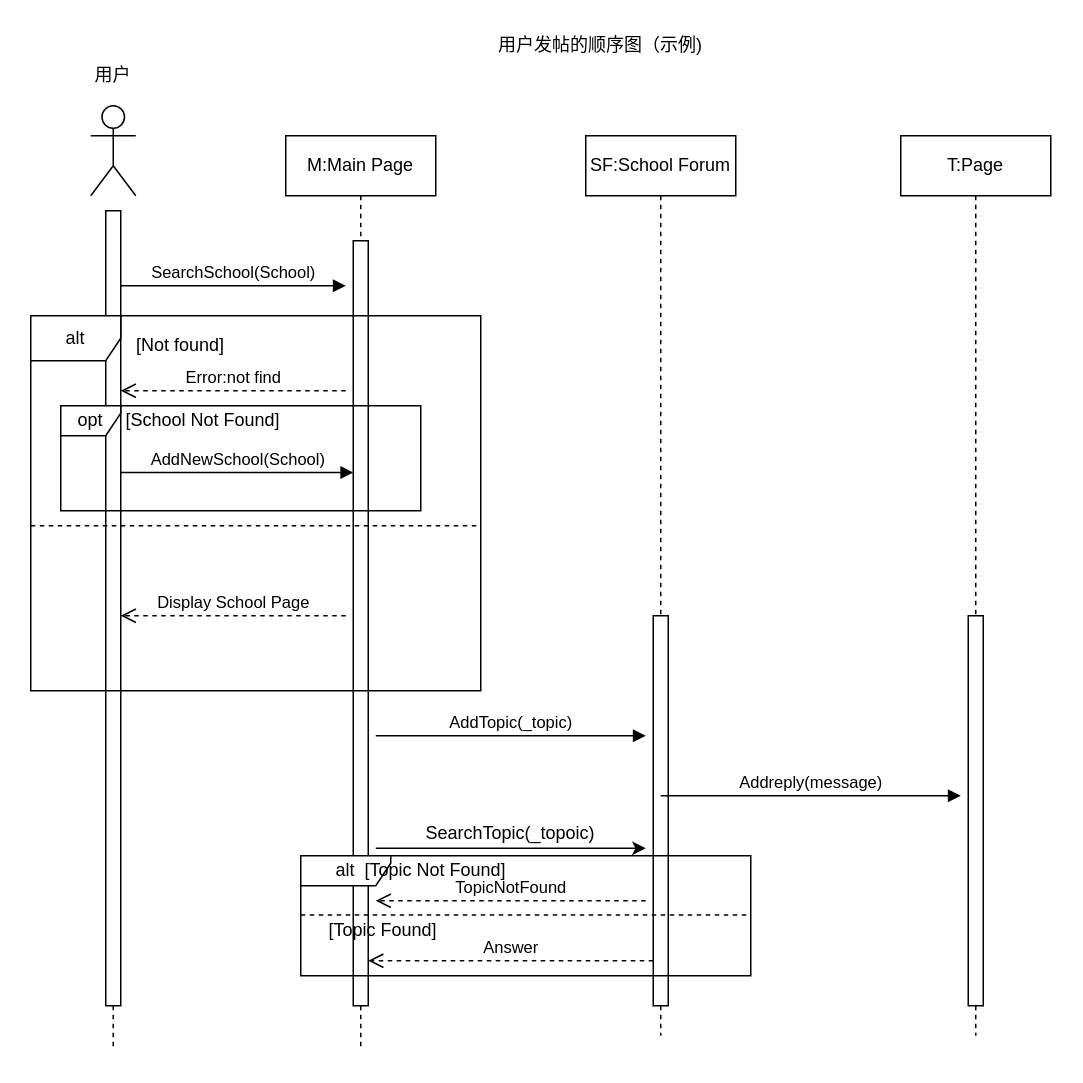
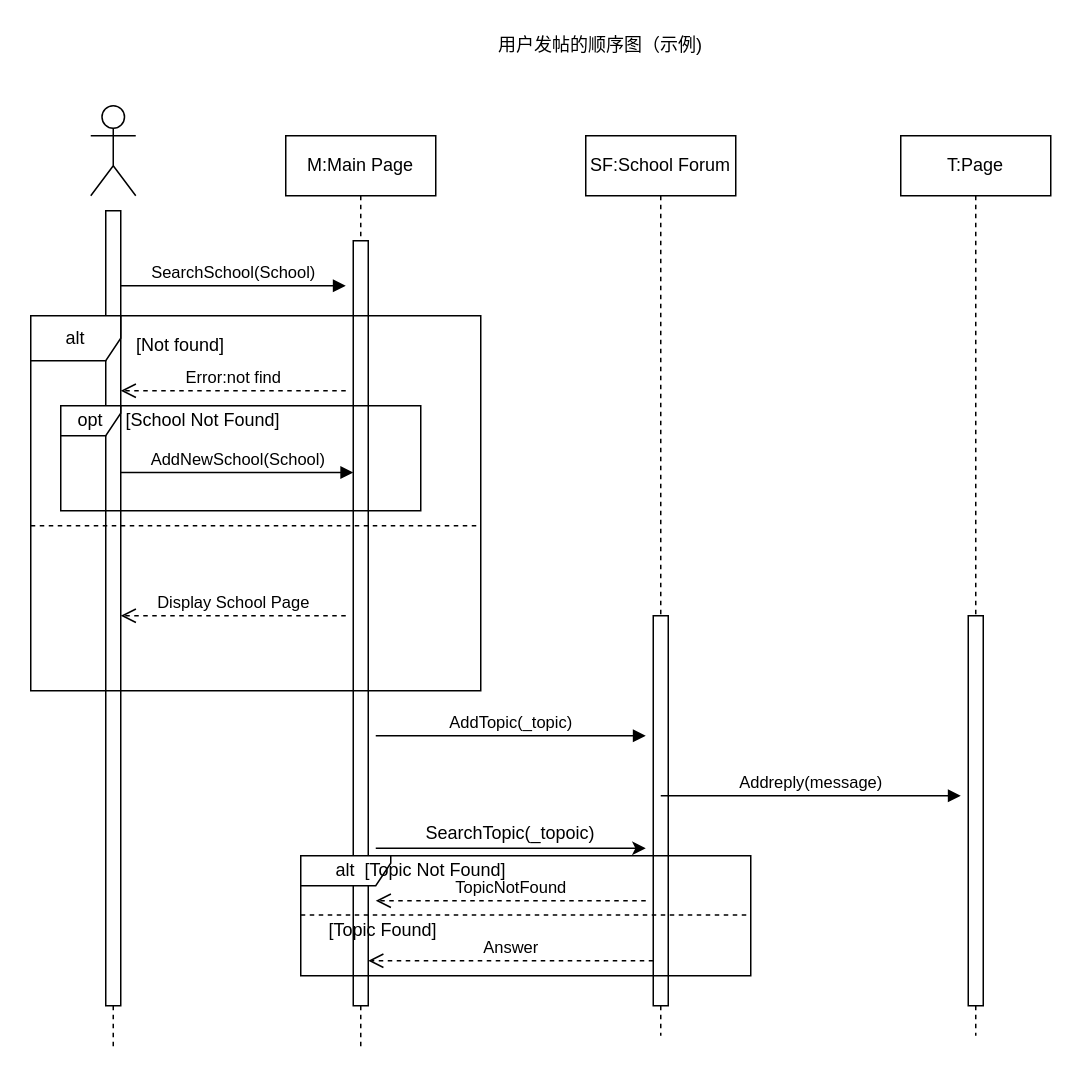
- <mxCell id="6" value="用户" style="text;html=1;strokeColor=none;fillColor=none;align=center;verticalAlign=middle;whiteSpace=wrap;rounded=0;" parent="1" vertex="1"><mxGeometry x="55" y="40" width="40" height="20" as="geometry" /></mxCell>
